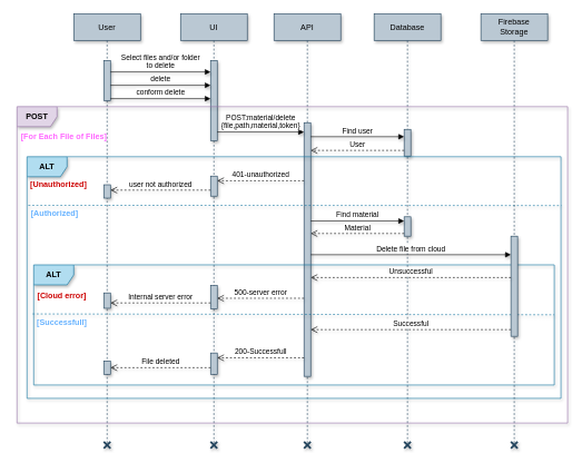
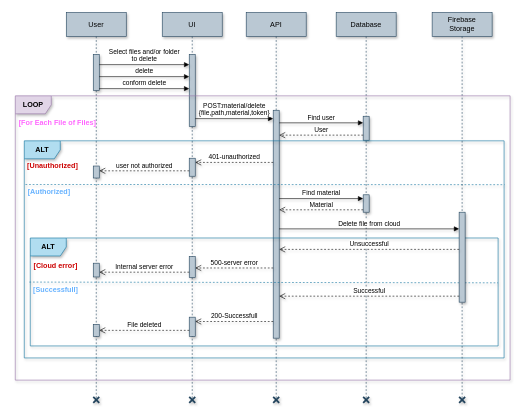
- <mxCell id="48" value="POST" style="shape=umlFrame;whiteSpace=wrap;html=1;pointerEvents=0;fillColor=#e1d5e7;strokeColor=#9673a6;shadow=1;fontStyle=1" parent="1" vertex="1"><mxGeometry x="25" y="159" width="825" height="474" as="geometry" /></mxCell>
+ <mxCell id="48" value="LOOP" style="shape=umlFrame;whiteSpace=wrap;html=1;pointerEvents=0;fillColor=#e1d5e7;strokeColor=#9673a6;shadow=1;fontStyle=1" parent="1" vertex="1"><mxGeometry x="25" y="159" width="825" height="474" as="geometry" /></mxCell>
